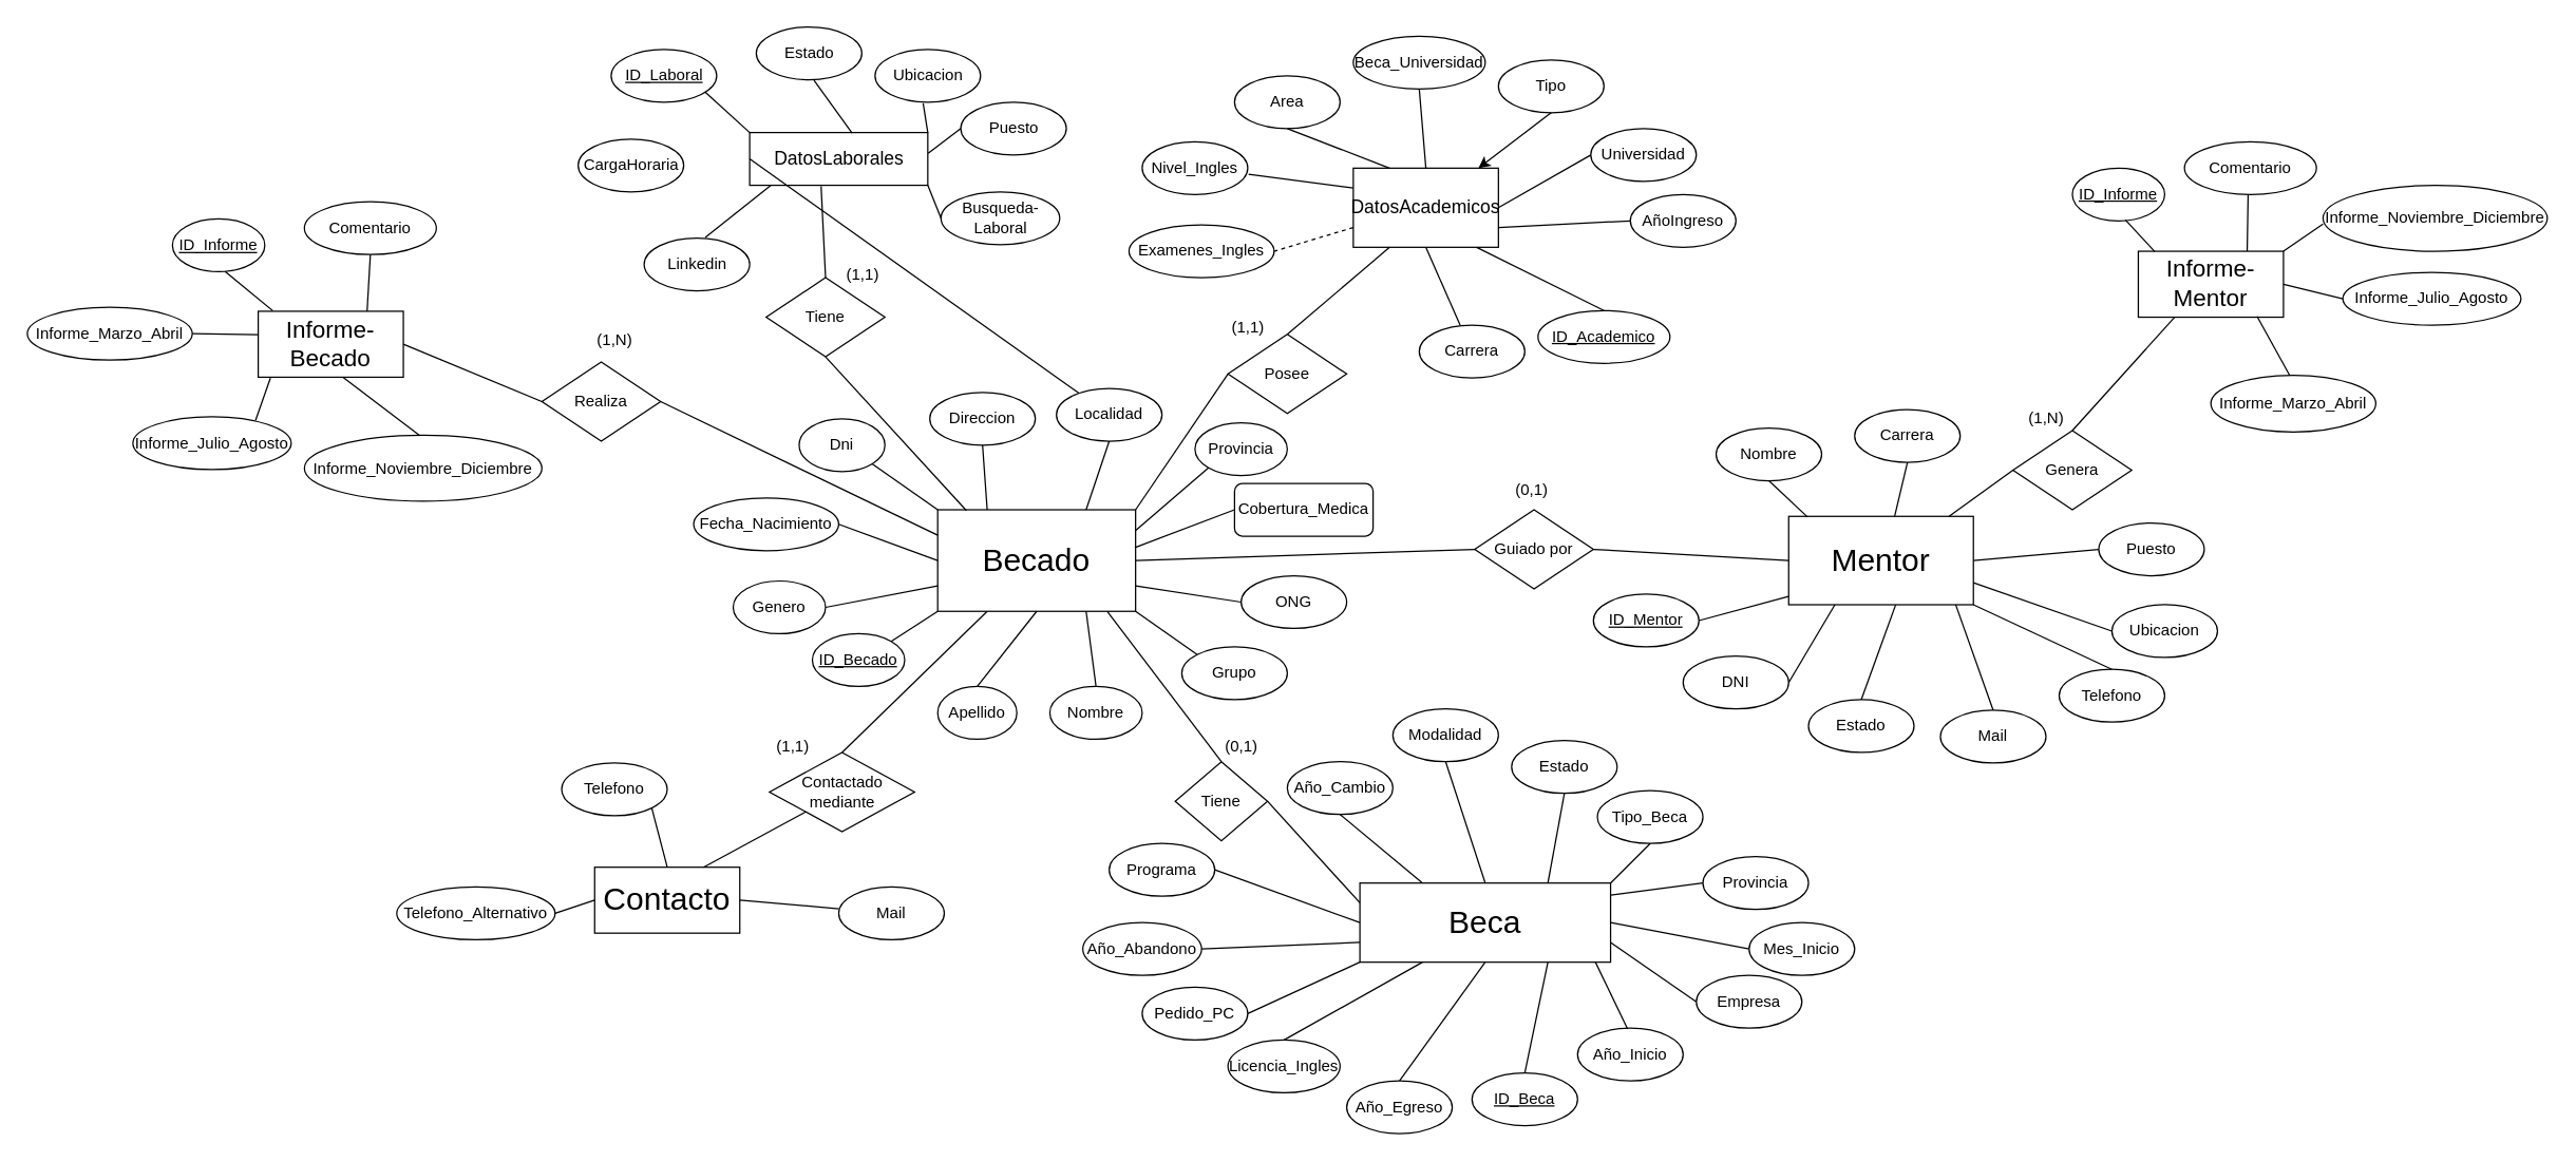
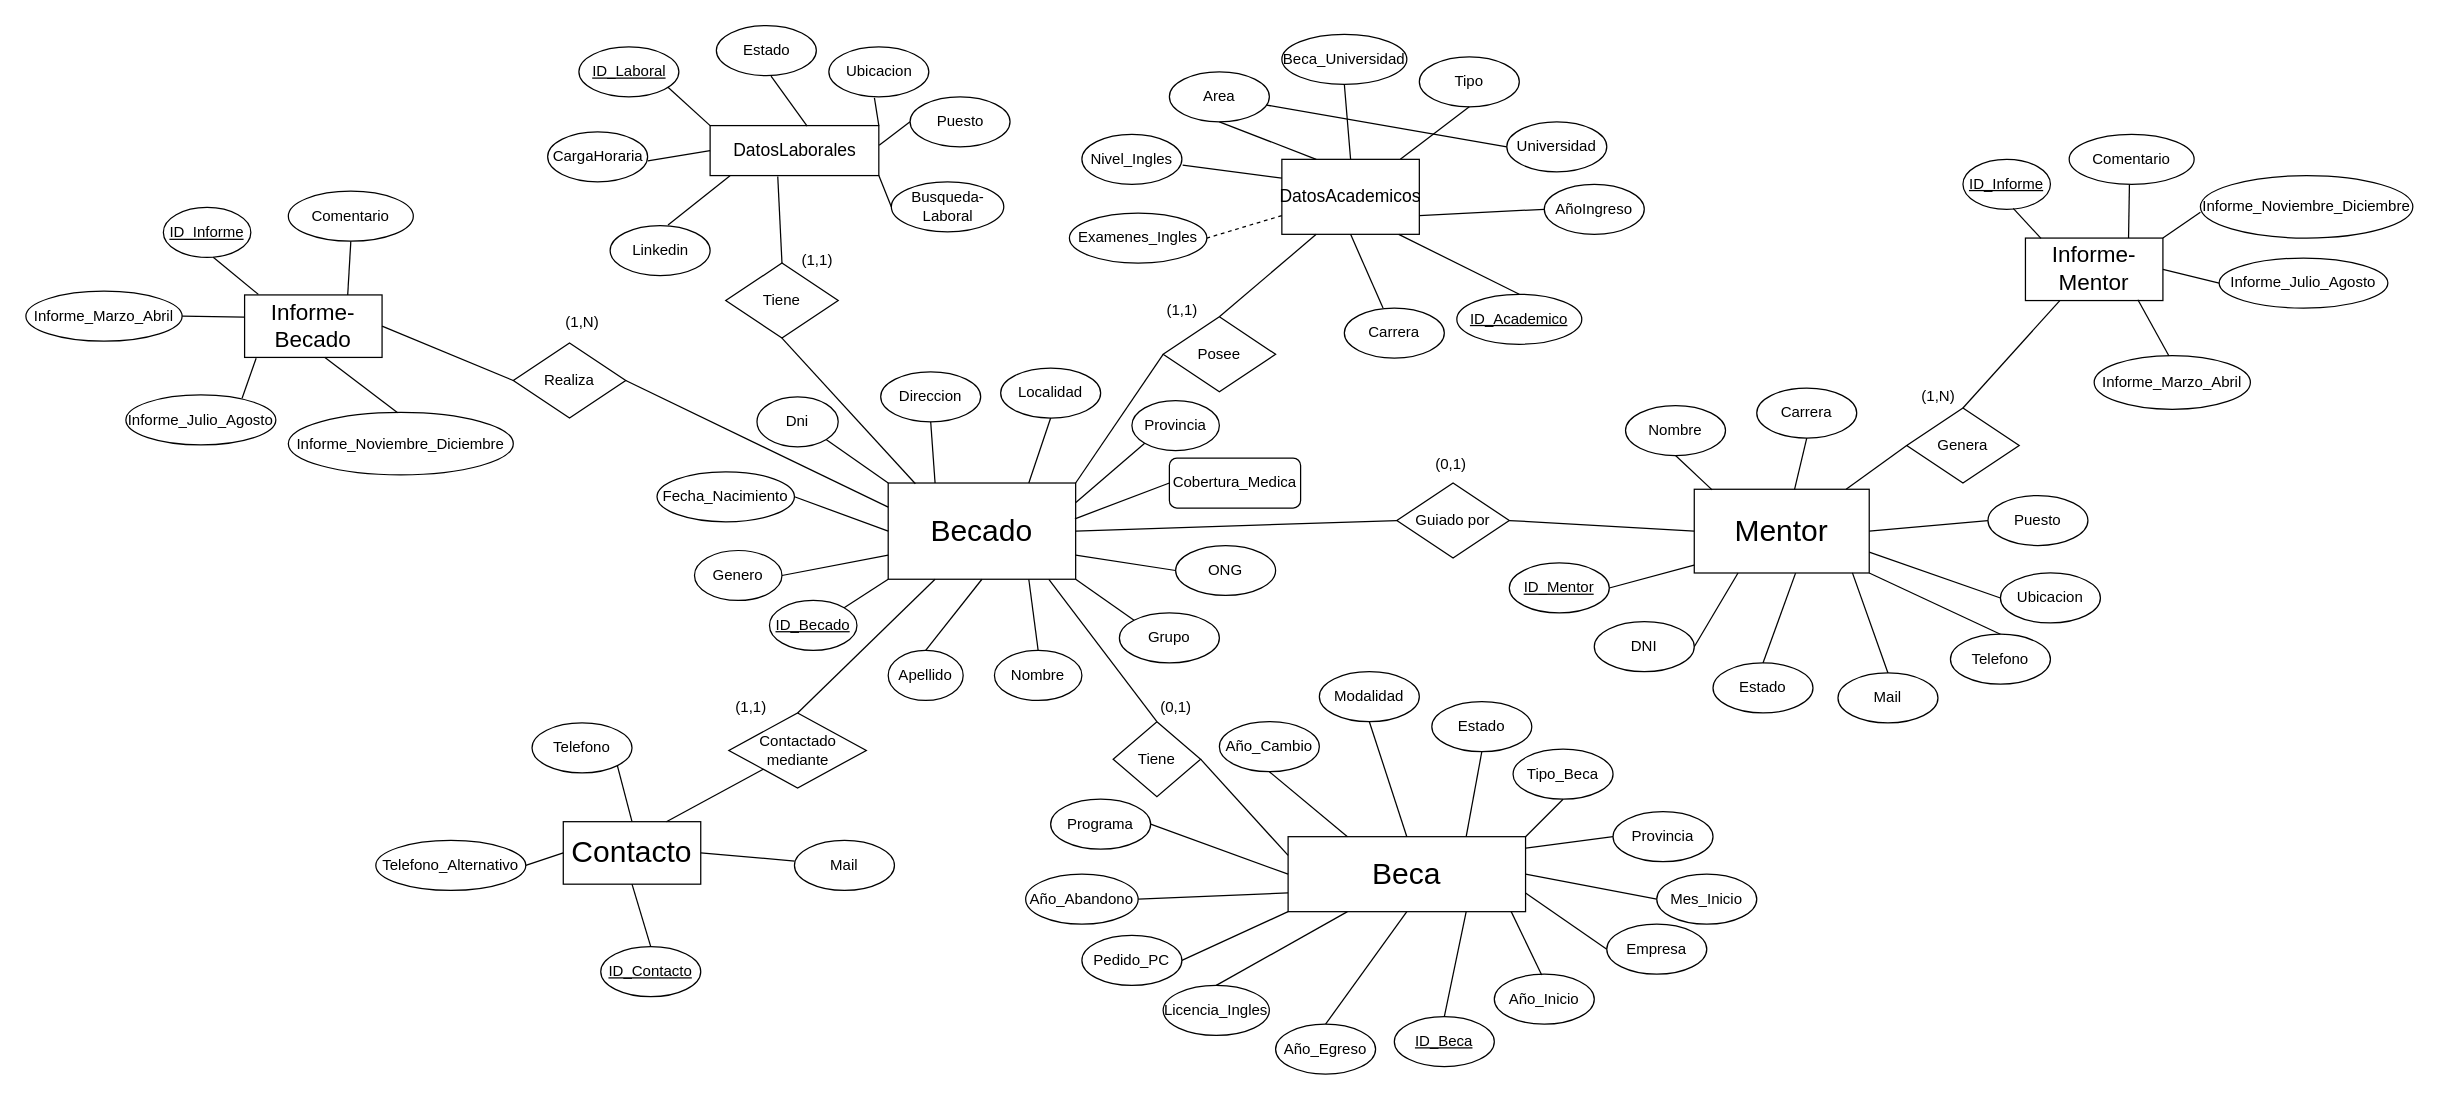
- <mxCell id="101" value="" style="endArrow=classic;html=1;rounded=0;entryX=0.862;entryY=0;entryDx=0;entryDy=0;exitX=0.5;exitY=1;exitDx=0;exitDy=0;entryPerimeter=0;" edge="1" parent="1" source="38" target="33"><mxGeometry width="50" height="50" relative="1" as="geometry"><mxPoint x="1220" y="117" as="sourcePoint" /><mxPoint x="1120" y="125" as="targetPoint" /></mxGeometry></mxCell>
+ <mxCell id="101" value="" style="endArrow=none;html=1;rounded=0;entryX=0.862;entryY=0;entryDx=0;entryDy=0;exitX=0.5;exitY=1;exitDx=0;exitDy=0;entryPerimeter=0;" edge="1" parent="1" source="38" target="33"><mxGeometry width="50" height="50" relative="1" as="geometry"><mxPoint x="1220" y="117" as="sourcePoint" /><mxPoint x="1120" y="125" as="targetPoint" /></mxGeometry></mxCell>
- <mxCell id="100" value="" style="endArrow=none;html=1;rounded=0;entryX=1;entryY=0.5;entryDx=0;entryDy=0;exitX=0;exitY=0.5;exitDx=0;exitDy=0;" edge="1" parent="1" source="37" target="33"><mxGeometry width="50" height="50" relative="1" as="geometry"><mxPoint x="1260" y="127" as="sourcePoint" /><mxPoint x="1160" y="135" as="targetPoint" /></mxGeometry></mxCell>
+ <mxCell id="100" value="" style="endArrow=none;html=1;rounded=0;exitX=0;exitY=0.5;exitDx=0;exitDy=0;" edge="1" parent="1" source="37" target="40"><mxGeometry width="50" height="50" relative="1" as="geometry"><mxPoint x="1260" y="127" as="sourcePoint" /><mxPoint x="1160" y="135" as="targetPoint" /></mxGeometry></mxCell>
- <mxCell id="121" value="" style="endArrow=none;html=1;rounded=0;exitX=0;exitY=0.5;exitDx=0;exitDy=0;" edge="1" parent="1" source="43" target="11"><mxGeometry width="50" height="50" relative="1" as="geometry"><mxPoint x="522.5" y="177" as="sourcePoint" /><mxPoint x="572.5" y="127" as="targetPoint" /></mxGeometry></mxCell>
+ <mxCell id="121" value="" style="endArrow=none;html=1;rounded=0;entryX=1.002;entryY=0.583;entryDx=0;entryDy=0;entryPerimeter=0;exitX=0;exitY=0.5;exitDx=0;exitDy=0;" edge="1" parent="1" source="43" target="48"><mxGeometry width="50" height="50" relative="1" as="geometry"><mxPoint x="522.5" y="177" as="sourcePoint" /><mxPoint x="572.5" y="127" as="targetPoint" /></mxGeometry></mxCell>
+ <mxCell id="162" value="" style="endArrow=none;html=1;rounded=0;entryX=0.5;entryY=1;entryDx=0;entryDy=0;exitX=0.5;exitY=0;exitDx=0;exitDy=0;" edge="1" parent="1" source="29" target="28"><mxGeometry width="50" height="50" relative="1" as="geometry"><mxPoint x="590" y="717" as="sourcePoint" /><mxPoint x="640" y="667" as="targetPoint" /></mxGeometry></mxCell>
+ <mxCell id="29" value="&lt;u&gt;ID_Contacto&lt;/u&gt;" style="ellipse;whiteSpace=wrap;html=1;fillColor=none;" vertex="1" parent="1"><mxGeometry x="480" y="757" width="80" height="40" as="geometry" /></mxCell>
